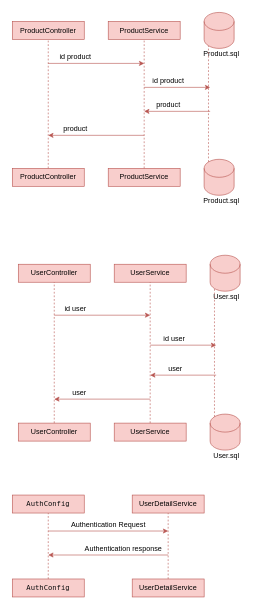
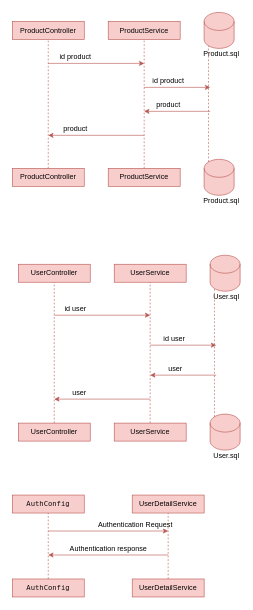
- <mxCell id="49" value="Authentication Request" style="text;html=1;align=center;verticalAlign=middle;resizable=0;points=[];autosize=1;strokeColor=none;fillColor=none;" vertex="1" parent="1"><mxGeometry x="110" y="865" width="140" height="20" as="geometry" /></mxCell>
+ <mxCell id="49" value="Authentication Request" style="text;html=1;align=center;verticalAlign=middle;resizable=0;points=[];autosize=1;strokeColor=none;fillColor=none;" vertex="1" parent="1"><mxGeometry x="155" y="865" width="140" height="20" as="geometry" /></mxCell>
- <mxCell id="50" value="Authentication response" style="text;html=1;align=center;verticalAlign=middle;resizable=0;points=[];autosize=1;strokeColor=none;fillColor=none;" vertex="1" parent="1"><mxGeometry x="135" y="905" width="140" height="20" as="geometry" /></mxCell>
+ <mxCell id="50" value="Authentication response" style="text;html=1;align=center;verticalAlign=middle;resizable=0;points=[];autosize=1;strokeColor=none;fillColor=none;" vertex="1" parent="1"><mxGeometry x="110" y="905" width="140" height="20" as="geometry" /></mxCell>
